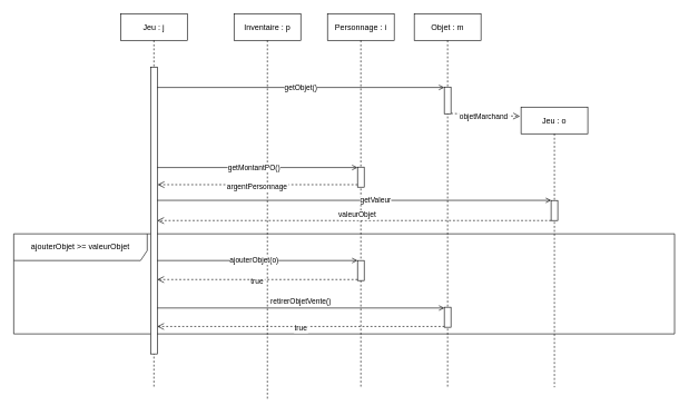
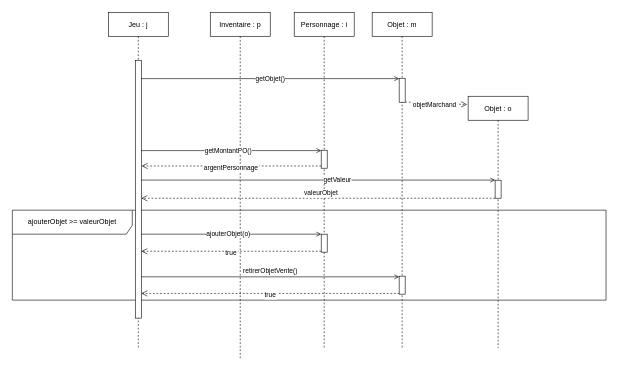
- <mxCell id="10" value="Jeu : o" style="shape=umlLifeline;perimeter=lifelinePerimeter;container=1;collapsible=0;recursiveResize=0;rounded=0;shadow=0;strokeWidth=1;" parent="1" vertex="1"><mxGeometry x="780" y="160" width="100" height="420" as="geometry" /></mxCell>
+ <mxCell id="10" value="Objet : o" style="shape=umlLifeline;perimeter=lifelinePerimeter;container=1;collapsible=0;recursiveResize=0;rounded=0;shadow=0;strokeWidth=1;" parent="1" vertex="1"><mxGeometry x="780" y="160" width="100" height="420" as="geometry" /></mxCell>
